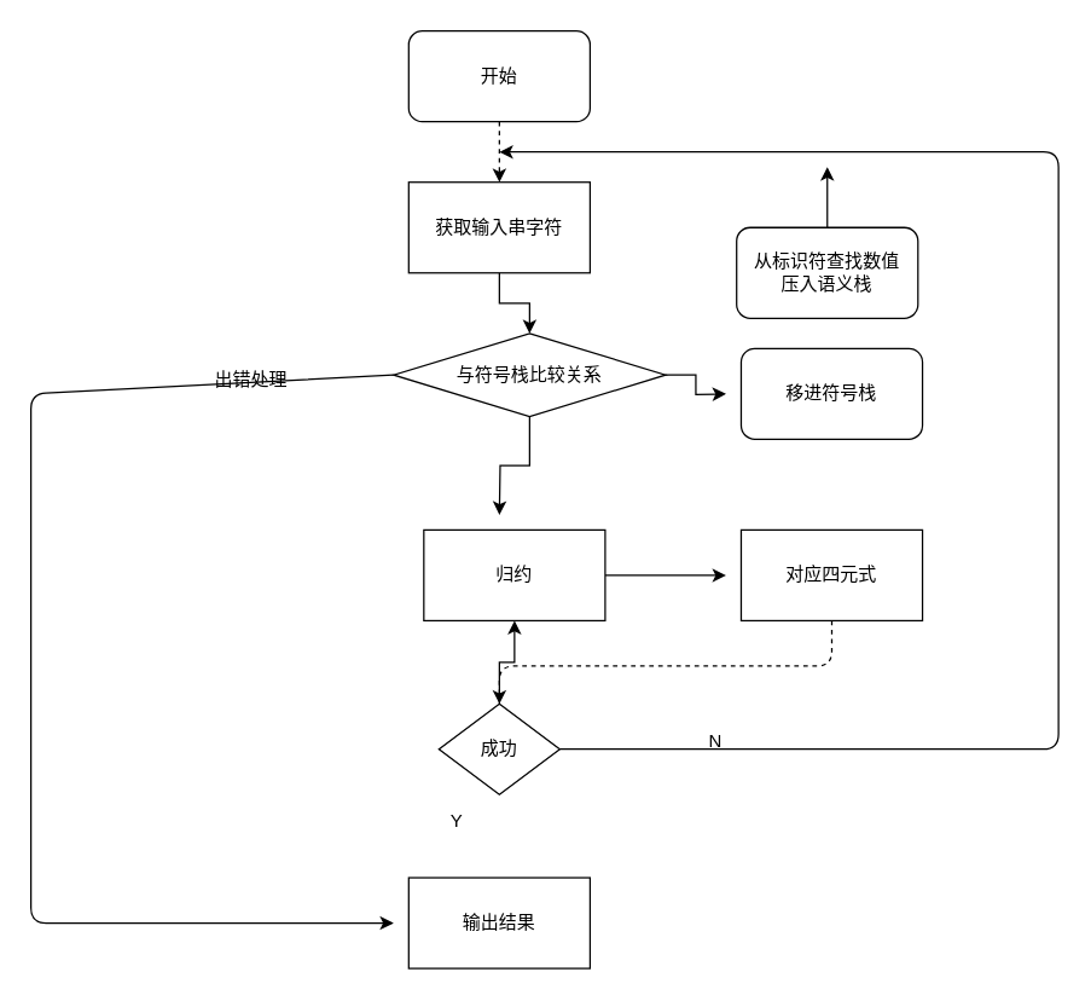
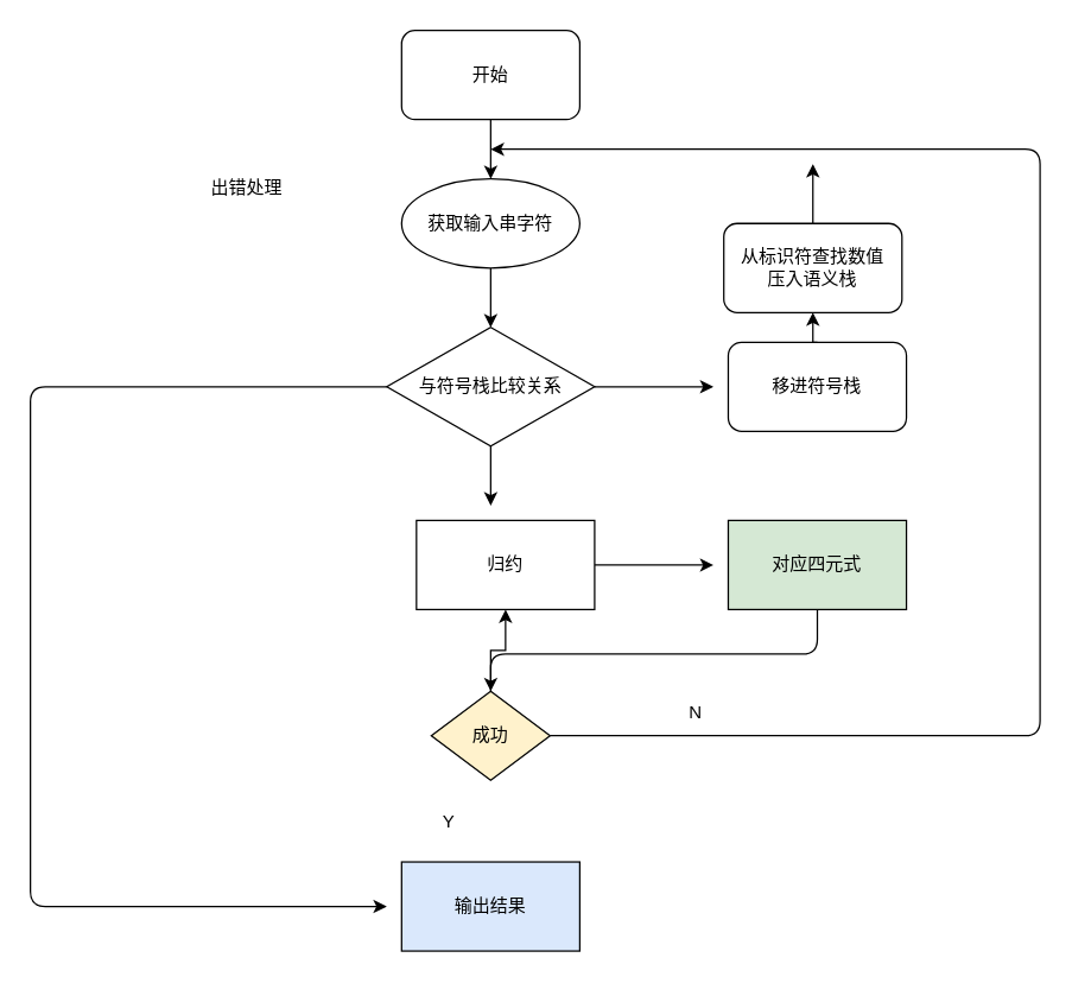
- <mxCell id="2" style="edgeStyle=orthogonalEdgeStyle;rounded=0;orthogonalLoop=1;jettySize=auto;html=1;entryX=0.5;entryY=0;entryDx=0;entryDy=0;dashed=1;" edge="1" parent="1" source="3" target="5"><mxGeometry relative="1" as="geometry" /></mxCell>
+ <mxCell id="2" style="edgeStyle=orthogonalEdgeStyle;rounded=0;orthogonalLoop=1;jettySize=auto;html=1;entryX=0.5;entryY=0;entryDx=0;entryDy=0;" edge="1" parent="1" source="3" target="5"><mxGeometry relative="1" as="geometry" /></mxCell>
- <mxCell id="5" value="获取输入串字符" style="rounded=0;whiteSpace=wrap;html=1;" vertex="1" parent="1"><mxGeometry x="270" y="120" width="120" height="60" as="geometry" /></mxCell>
+ <mxCell id="5" value="获取输入串字符" style="ellipse;whiteSpace=wrap;html=1;" vertex="1" parent="1"><mxGeometry x="270" y="120" width="120" height="60" as="geometry" /></mxCell>
+ <mxCell id="13" style="edgeStyle=orthogonalEdgeStyle;rounded=0;orthogonalLoop=1;jettySize=auto;html=1;exitX=0.5;exitY=0;exitDx=0;exitDy=0;entryX=0.5;entryY=1;entryDx=0;entryDy=0;" edge="1" parent="1" source="14" target="23"><mxGeometry relative="1" as="geometry" /></mxCell>
- <mxCell id="8" value="与符号栈比较关系" style="rhombus;whiteSpace=wrap;html=1;" vertex="1" parent="1"><mxGeometry x="260" y="220" width="180" height="55" as="geometry" /></mxCell>
+ <mxCell id="8" value="与符号栈比较关系" style="rhombus;whiteSpace=wrap;html=1;" vertex="1" parent="1"><mxGeometry x="260" y="220" width="140" height="80" as="geometry" /></mxCell>
- <mxCell id="24" value="出错处理" style="text;html=1;resizable=0;points=[];autosize=1;align=left;verticalAlign=top;spacingTop=-4;" vertex="1" parent="1"><mxGeometry x="140" y="241" width="60" height="20" as="geometry" /></mxCell>
+ <mxCell id="24" value="出错处理" style="text;html=1;resizable=0;points=[];autosize=1;align=left;verticalAlign=top;spacingTop=-4;" vertex="1" parent="1"><mxGeometry x="140" y="116" width="60" height="20" as="geometry" /></mxCell>
- <mxCell id="15" value="对应四元式" style="rounded=0;whiteSpace=wrap;html=1;" vertex="1" parent="1"><mxGeometry x="490" y="350" width="120" height="60" as="geometry" /></mxCell>
+ <mxCell id="15" value="对应四元式" style="rounded=0;whiteSpace=wrap;html=1;fillColor=#d5e8d4;" vertex="1" parent="1"><mxGeometry x="490" y="350" width="120" height="60" as="geometry" /></mxCell>
- <mxCell id="18" value="" style="endArrow=classic;html=1;entryX=0.5;entryY=0;entryDx=0;entryDy=0;exitX=0.5;exitY=1;exitDx=0;exitDy=0;dashed=1;" edge="1" parent="1" source="15" target="17"><mxGeometry width="50" height="50" relative="1" as="geometry"><mxPoint x="620" y="440" as="sourcePoint" /><mxPoint x="570" y="440" as="targetPoint" /><Array as="points"><mxPoint x="550" y="440" /><mxPoint x="330" y="440" /></Array></mxGeometry></mxCell>
+ <mxCell id="18" value="" style="endArrow=classic;html=1;entryX=0.5;entryY=0;entryDx=0;entryDy=0;exitX=0.5;exitY=1;exitDx=0;exitDy=0;" edge="1" parent="1" source="15" target="17"><mxGeometry width="50" height="50" relative="1" as="geometry"><mxPoint x="620" y="440" as="sourcePoint" /><mxPoint x="570" y="440" as="targetPoint" /><Array as="points"><mxPoint x="550" y="440" /><mxPoint x="330" y="440" /></Array></mxGeometry></mxCell>
- <mxCell id="21" value="N" style="text;html=1;resizable=0;points=[];autosize=1;align=left;verticalAlign=top;spacingTop=-4;" vertex="1" parent="1"><mxGeometry x="467" y="480" width="20" height="20" as="geometry" /></mxCell>
+ <mxCell id="21" value="N" style="text;html=1;resizable=0;points=[];autosize=1;align=left;verticalAlign=top;spacingTop=-4;" vertex="1" parent="1"><mxGeometry x="462" y="470" width="20" height="20" as="geometry" /></mxCell>
- <mxCell id="17" value="成功" style="rhombus;whiteSpace=wrap;html=1;" vertex="1" parent="1"><mxGeometry x="290" y="465" width="80" height="60" as="geometry" /></mxCell>
+ <mxCell id="17" value="成功" style="rhombus;whiteSpace=wrap;html=1;fillColor=#fff2cc;" vertex="1" parent="1"><mxGeometry x="290" y="465" width="80" height="60" as="geometry" /></mxCell>
- <mxCell id="19" value="Y" style="text;html=1;resizable=0;points=[];autosize=1;align=left;verticalAlign=top;spacingTop=-4;" vertex="1" parent="1"><mxGeometry x="296" y="533" width="20" height="20" as="geometry" /></mxCell>
+ <mxCell id="19" value="Y" style="text;html=1;resizable=0;points=[];autosize=1;align=left;verticalAlign=top;spacingTop=-4;" vertex="1" parent="1"><mxGeometry x="296" y="543" width="20" height="20" as="geometry" /></mxCell>
- <mxCell id="9" value="输出结果" style="rounded=0;whiteSpace=wrap;html=1;" vertex="1" parent="1"><mxGeometry x="270" y="580" width="120" height="60" as="geometry" /></mxCell>
+ <mxCell id="9" value="输出结果" style="rounded=0;whiteSpace=wrap;html=1;fillColor=#dae8fc;" vertex="1" parent="1"><mxGeometry x="270" y="580" width="120" height="60" as="geometry" /></mxCell>
